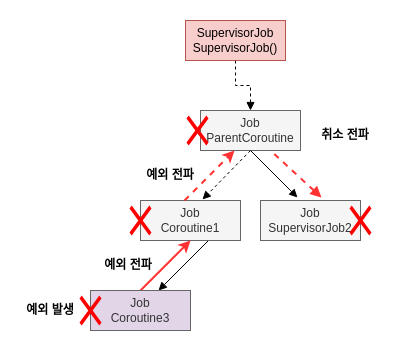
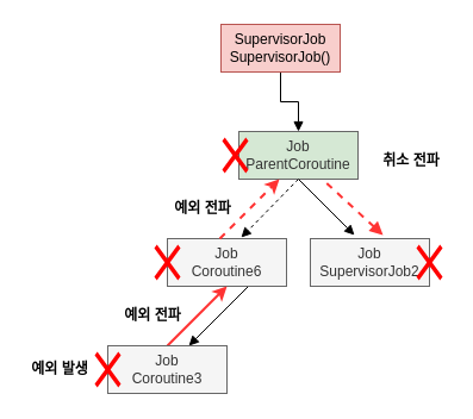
- <mxCell id="4" style="edgeStyle=orthogonalEdgeStyle;rounded=0;orthogonalLoop=1;jettySize=auto;html=1;entryX=0.5;entryY=0;entryDx=0;entryDy=0;endArrow=block;endFill=1;dashed=1;" parent="1" source="5" target="3" edge="1"><mxGeometry relative="1" as="geometry" /></mxCell>
+ <mxCell id="4" style="edgeStyle=orthogonalEdgeStyle;rounded=0;orthogonalLoop=1;jettySize=auto;html=1;entryX=0.5;entryY=0;entryDx=0;entryDy=0;endArrow=block;endFill=1;" parent="1" source="5" target="3" edge="1"><mxGeometry relative="1" as="geometry" /></mxCell>
- <mxCell id="3" value="Job&lt;div&gt;ParentCoroutine&lt;/div&gt;" style="rounded=0;whiteSpace=wrap;html=1;fillColor=#f5f5f5;strokeColor=#666666;fontColor=#333333;" parent="1" vertex="1"><mxGeometry x="200" y="110" width="100" height="40" as="geometry" /></mxCell>
+ <mxCell id="3" value="Job&lt;div&gt;ParentCoroutine&lt;/div&gt;" style="rounded=0;whiteSpace=wrap;html=1;fillColor=#d5e8d4;strokeColor=#666666;fontColor=#333333;" parent="1" vertex="1"><mxGeometry x="200" y="110" width="100" height="40" as="geometry" /></mxCell>
- <mxCell id="7" value="Job&lt;div&gt;Coroutine1&lt;/div&gt;" style="rounded=0;whiteSpace=wrap;html=1;fillColor=#f5f5f5;fontColor=#333333;strokeColor=#666666;" parent="1" vertex="1"><mxGeometry x="140" y="200" width="100" height="40" as="geometry" /></mxCell>
+ <mxCell id="7" value="Job&lt;div&gt;Coroutine6&lt;/div&gt;" style="rounded=0;whiteSpace=wrap;html=1;fillColor=#f5f5f5;fontColor=#333333;strokeColor=#666666;" parent="1" vertex="1"><mxGeometry x="140" y="200" width="100" height="40" as="geometry" /></mxCell>
- <mxCell id="10" value="Job&lt;div&gt;Coroutine3&lt;/div&gt;" style="rounded=0;whiteSpace=wrap;html=1;fillColor=#e1d5e7;fontColor=#333333;strokeColor=#666666;" parent="1" vertex="1"><mxGeometry x="90" y="290" width="100" height="40" as="geometry" /></mxCell>
+ <mxCell id="10" value="Job&lt;div&gt;Coroutine3&lt;/div&gt;" style="rounded=0;whiteSpace=wrap;html=1;fillColor=#f5f5f5;fontColor=#333333;strokeColor=#666666;" parent="1" vertex="1"><mxGeometry x="90" y="290" width="100" height="40" as="geometry" /></mxCell>
